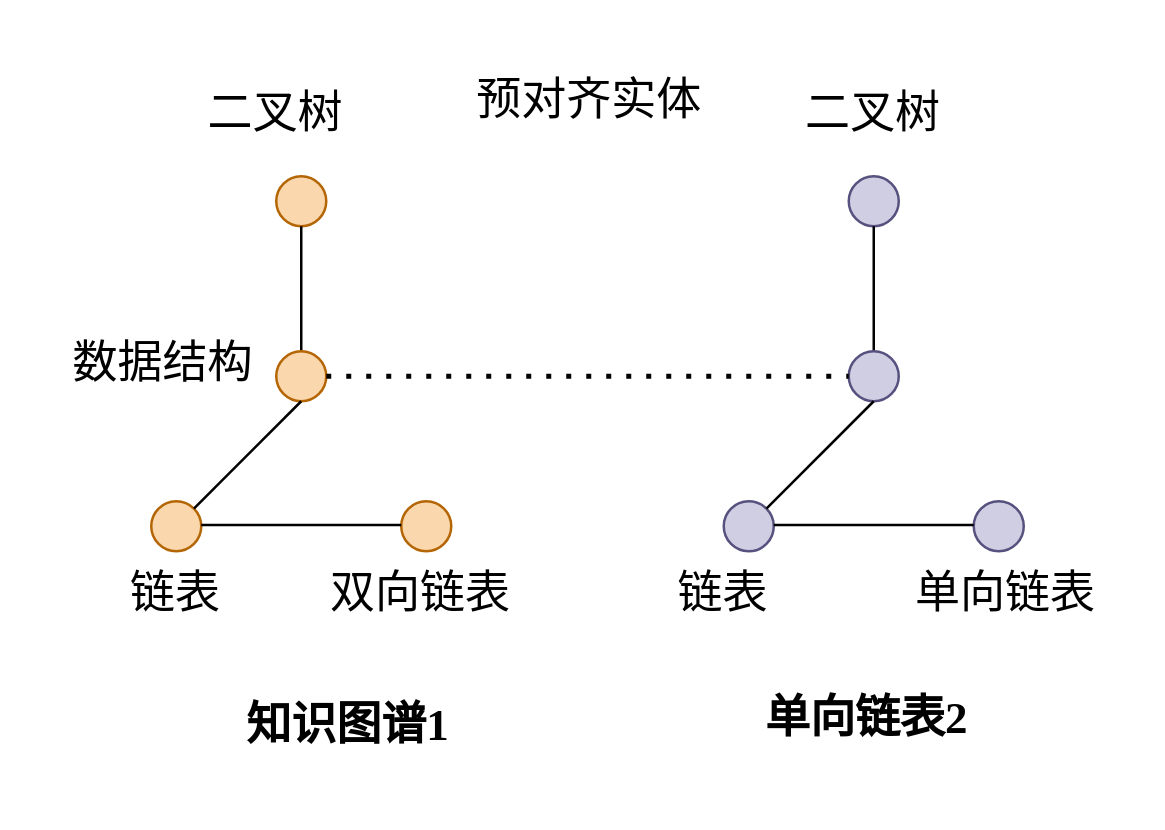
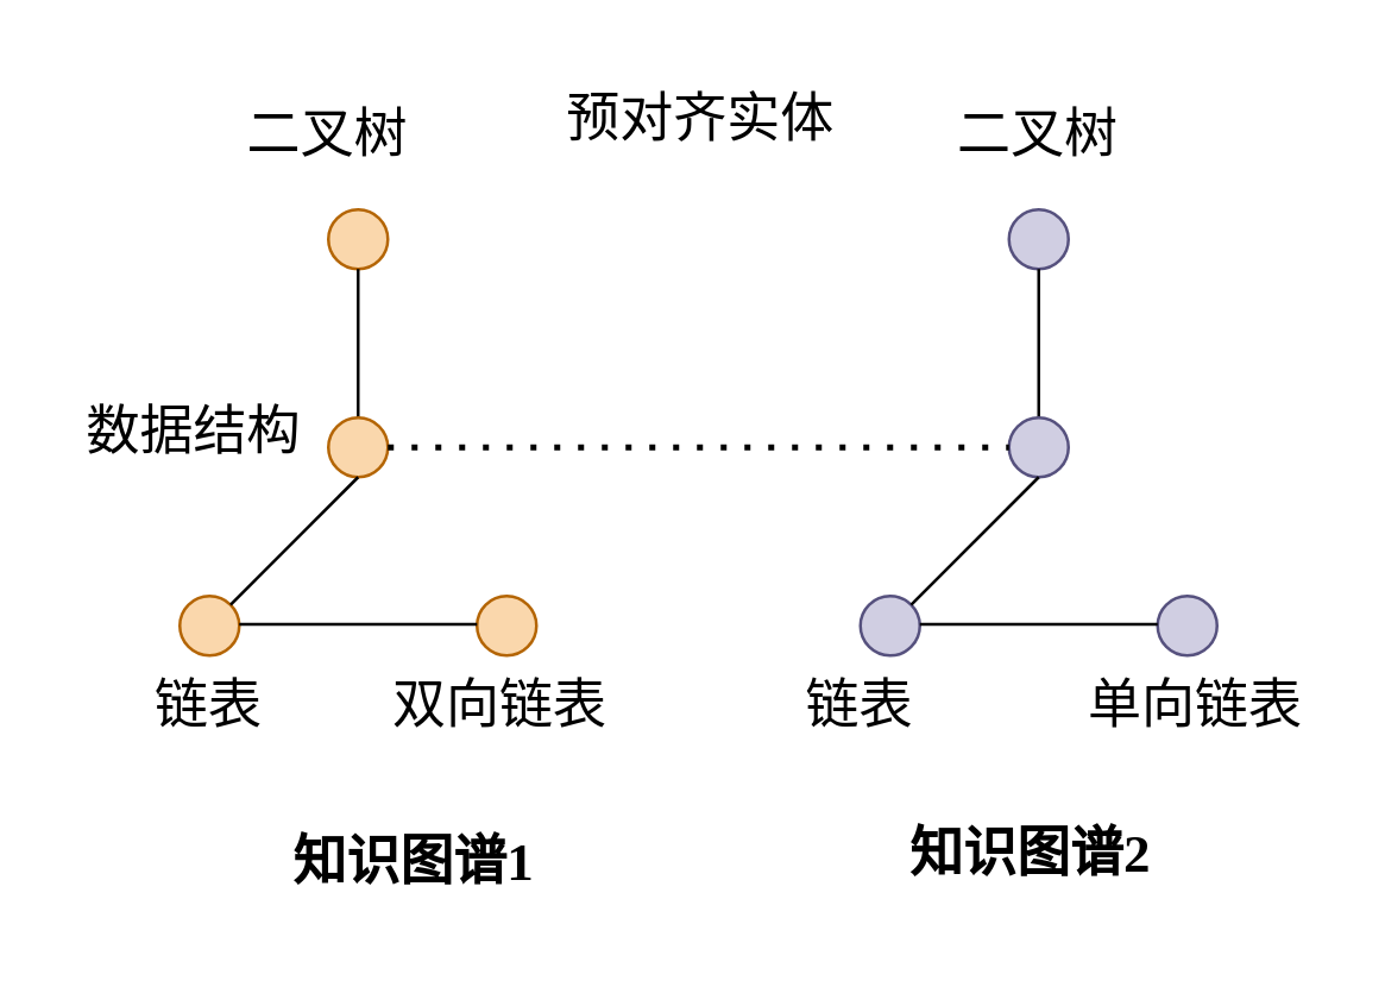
- <mxCell id="27" value="&lt;font style=&quot;font-size: 18px;&quot; face=&quot;Times New Roman&quot;&gt;&lt;b&gt;单向链表2&lt;/b&gt;&lt;/font&gt;" style="text;whiteSpace=wrap;html=1;" vertex="1" parent="1"><mxGeometry x="304" y="270" width="90" height="40" as="geometry" /></mxCell>
+ <mxCell id="27" value="&lt;font style=&quot;font-size: 18px;&quot; face=&quot;Times New Roman&quot;&gt;&lt;b&gt;知识图谱2&lt;/b&gt;&lt;/font&gt;" style="text;whiteSpace=wrap;html=1;" vertex="1" parent="1"><mxGeometry x="304" y="270" width="90" height="40" as="geometry" /></mxCell>
